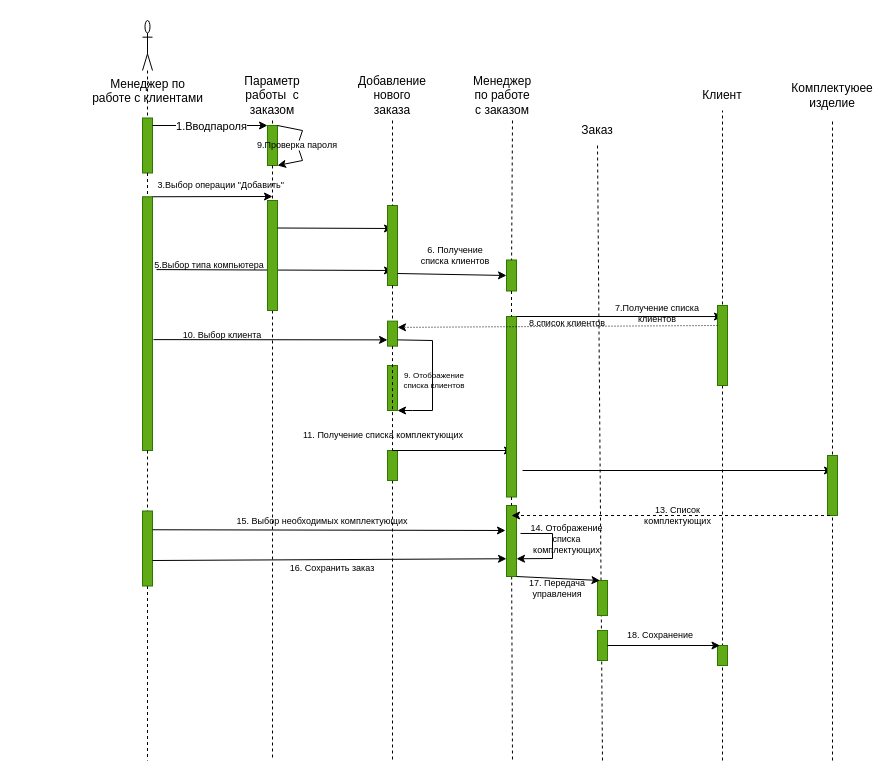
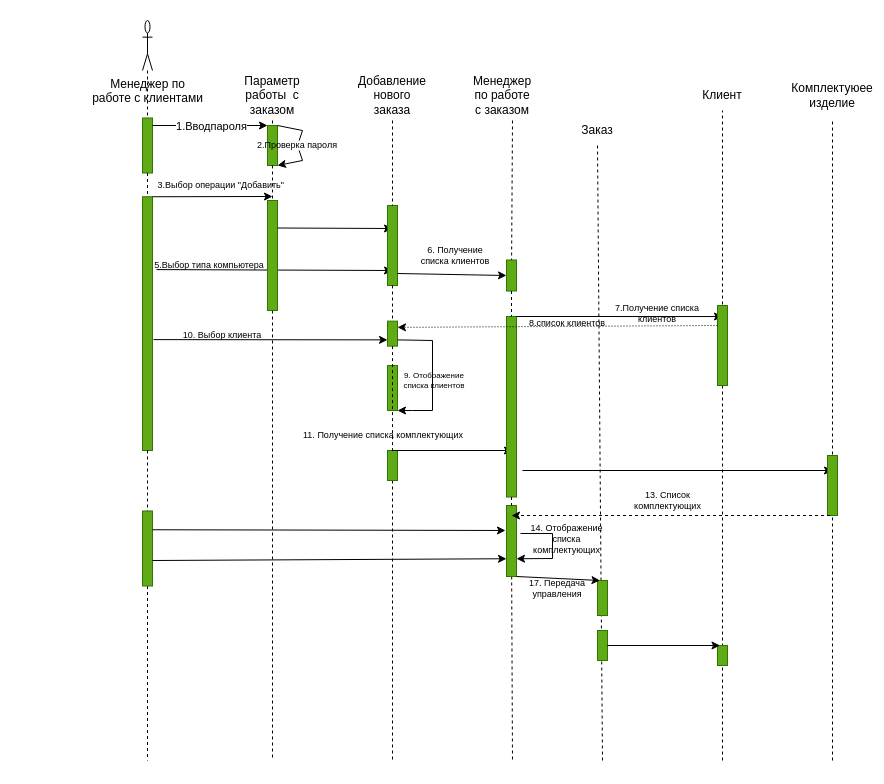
- <mxCell id="26" value="9.Проверка пароля" style="text;html=1;strokeColor=none;fillColor=none;align=center;verticalAlign=middle;whiteSpace=wrap;rounded=0;fontSize=9;" parent="1" vertex="1"><mxGeometry x="252" y="140" width="90" height="10" as="geometry" /></mxCell>
+ <mxCell id="26" value="2.Проверка пароля" style="text;html=1;strokeColor=none;fillColor=none;align=center;verticalAlign=middle;whiteSpace=wrap;rounded=0;fontSize=9;" parent="1" vertex="1"><mxGeometry x="252" y="140" width="90" height="10" as="geometry" /></mxCell>
- <mxCell id="65" value="13. Список комплектующих" style="text;html=1;strokeColor=none;fillColor=none;align=center;verticalAlign=middle;whiteSpace=wrap;rounded=0;fontSize=9;" parent="1" vertex="1"><mxGeometry x="629.5" y="500" width="95" height="30" as="geometry" /></mxCell>
+ <mxCell id="65" value="13. Список комплектующих" style="text;html=1;strokeColor=none;fillColor=none;align=center;verticalAlign=middle;whiteSpace=wrap;rounded=0;fontSize=9;" parent="1" vertex="1"><mxGeometry x="619.5" y="485" width="95" height="30" as="geometry" /></mxCell>
- <mxCell id="68" value="15. Выбор необходимых комплектующих" style="text;html=1;strokeColor=none;fillColor=none;align=center;verticalAlign=middle;whiteSpace=wrap;rounded=0;fontSize=9;" parent="1" vertex="1"><mxGeometry x="222" y="505.5" width="200" height="30" as="geometry" /></mxCell>
- <mxCell id="71" value="16. Сохранить заказ" style="text;html=1;strokeColor=none;fillColor=none;align=center;verticalAlign=middle;whiteSpace=wrap;rounded=0;fontSize=9;" parent="1" vertex="1"><mxGeometry x="277" y="553" width="110" height="30" as="geometry" /></mxCell>
- <mxCell id="80" value="18. Сохранение" style="text;html=1;strokeColor=none;fillColor=none;align=center;verticalAlign=middle;whiteSpace=wrap;rounded=0;fontSize=9;" parent="1" vertex="1"><mxGeometry x="619.5" y="620" width="80" height="30" as="geometry" /></mxCell>
